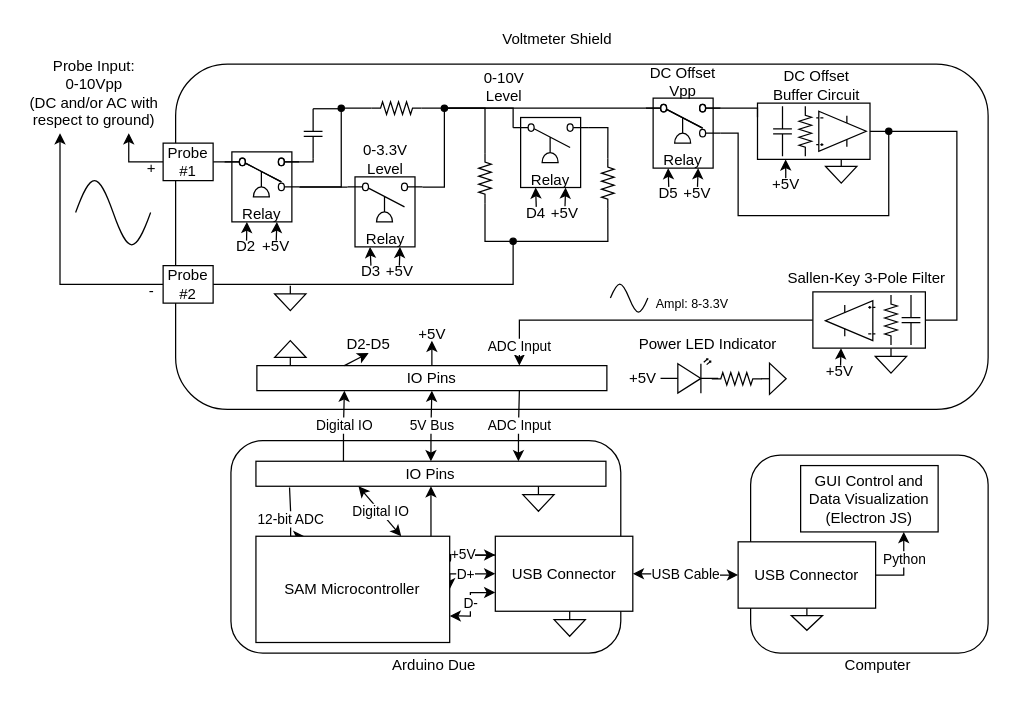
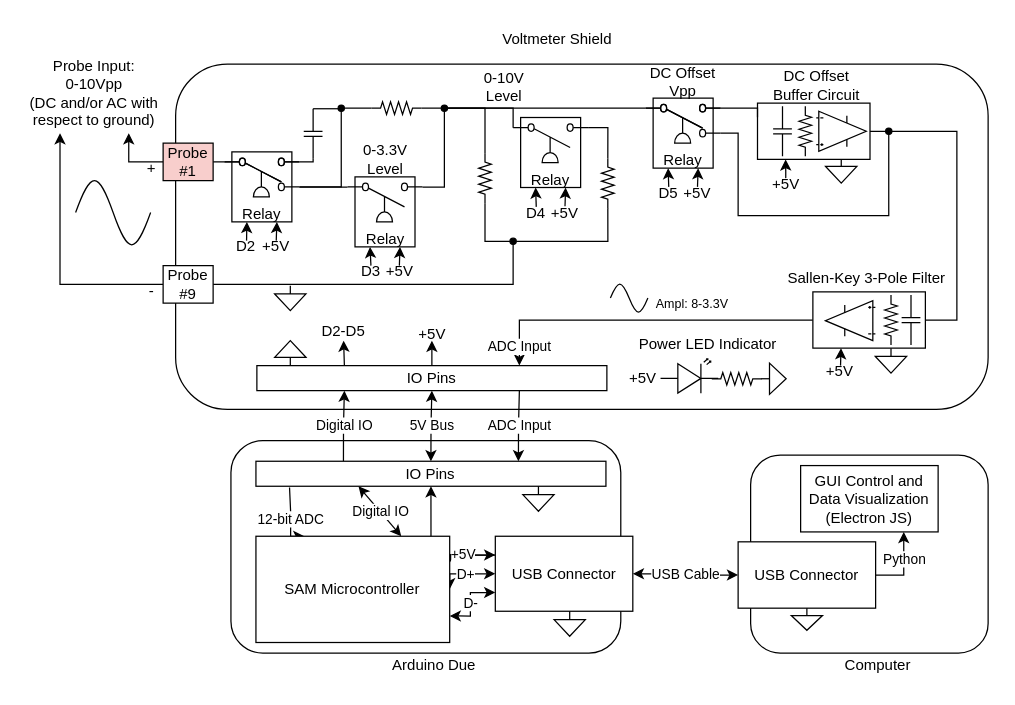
- <mxCell id="20" value="Probe #1" style="rounded=0;whiteSpace=wrap;html=1;" parent="1" vertex="1"><mxGeometry x="130" y="114" width="40" height="30" as="geometry" /></mxCell>
+ <mxCell id="20" value="Probe #1" style="rounded=0;whiteSpace=wrap;html=1;fillColor=#f8cecc;" parent="1" vertex="1"><mxGeometry x="130" y="114" width="40" height="30" as="geometry" /></mxCell>
- <mxCell id="15" value="Probe #2" style="rounded=0;whiteSpace=wrap;html=1;" parent="1" vertex="1"><mxGeometry x="130" y="212" width="40" height="30" as="geometry" /></mxCell>
+ <mxCell id="15" value="Probe #9" style="rounded=0;whiteSpace=wrap;html=1;" parent="1" vertex="1"><mxGeometry x="130" y="212" width="40" height="30" as="geometry" /></mxCell>
- <mxCell id="61" value="D2-D5" style="text;html=1;strokeColor=none;fillColor=none;align=center;verticalAlign=middle;whiteSpace=wrap;rounded=0;dashed=1;" parent="1" vertex="1"><mxGeometry x="269.87" y="267" width="49" height="15" as="geometry" /></mxCell>
+ <mxCell id="61" value="D2-D5" style="text;html=1;strokeColor=none;fillColor=none;align=center;verticalAlign=middle;whiteSpace=wrap;rounded=0;dashed=1;" parent="1" vertex="1"><mxGeometry x="249.87" y="257" width="49" height="15" as="geometry" /></mxCell>
